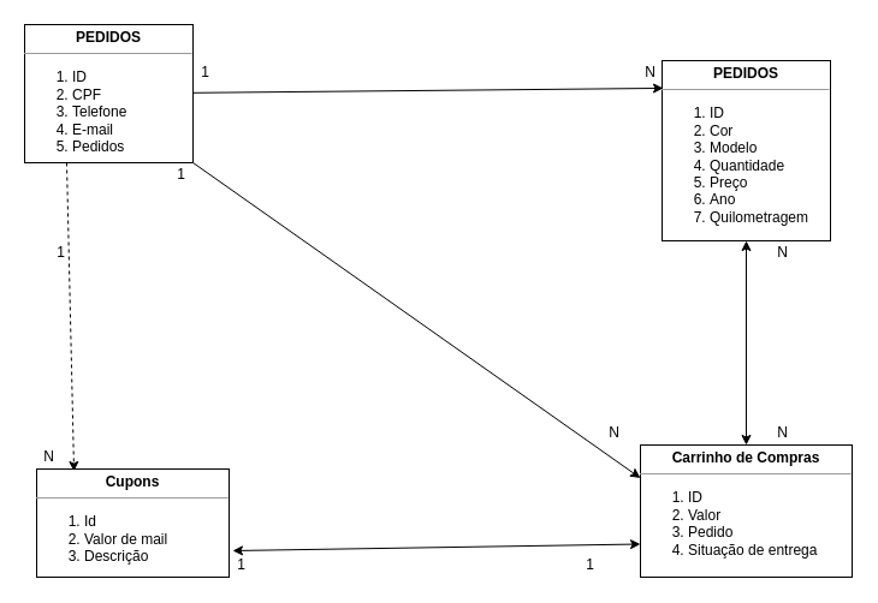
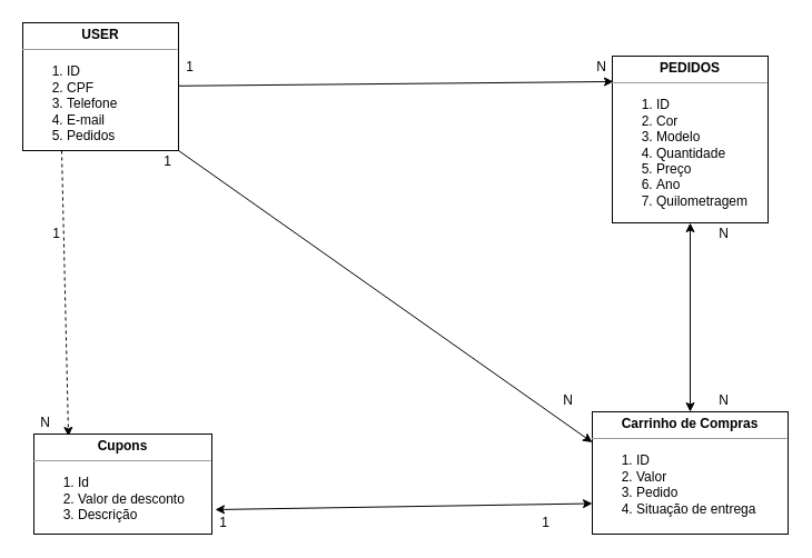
- <mxCell id="16" value="&lt;p style=&quot;margin: 0px ; margin-top: 4px ; text-align: center&quot;&gt;&lt;b&gt;PEDIDOS&lt;/b&gt;&lt;/p&gt;&lt;hr size=&quot;1&quot;&gt;&lt;div style=&quot;height: 2px&quot;&gt;&lt;ol&gt;&lt;li&gt;ID&lt;/li&gt;&lt;li&gt;CPF&lt;/li&gt;&lt;li&gt;Telefone&lt;/li&gt;&lt;li&gt;E-mail&lt;/li&gt;&lt;li&gt;Pedidos&lt;/li&gt;&lt;/ol&gt;&lt;/div&gt;" style="verticalAlign=top;align=left;overflow=fill;fontSize=12;fontFamily=Helvetica;html=1;" vertex="1" parent="1"><mxGeometry x="20" y="20" width="140" height="115" as="geometry" /></mxCell>
+ <mxCell id="16" value="&lt;p style=&quot;margin: 0px ; margin-top: 4px ; text-align: center&quot;&gt;&lt;b&gt;USER&lt;/b&gt;&lt;/p&gt;&lt;hr size=&quot;1&quot;&gt;&lt;div style=&quot;height: 2px&quot;&gt;&lt;ol&gt;&lt;li&gt;ID&lt;/li&gt;&lt;li&gt;CPF&lt;/li&gt;&lt;li&gt;Telefone&lt;/li&gt;&lt;li&gt;E-mail&lt;/li&gt;&lt;li&gt;Pedidos&lt;/li&gt;&lt;/ol&gt;&lt;/div&gt;" style="verticalAlign=top;align=left;overflow=fill;fontSize=12;fontFamily=Helvetica;html=1;" vertex="1" parent="1"><mxGeometry x="20" y="20" width="140" height="115" as="geometry" /></mxCell>
- <mxCell id="18" value="&lt;p style=&quot;margin: 0px ; margin-top: 4px ; text-align: center&quot;&gt;&lt;b&gt;Cupons&lt;/b&gt;&lt;/p&gt;&lt;hr size=&quot;1&quot;&gt;&lt;div style=&quot;height: 2px&quot;&gt;&lt;ol&gt;&lt;li&gt;Id&lt;/li&gt;&lt;li&gt;Valor de mail&lt;/li&gt;&lt;li&gt;Descrição&lt;/li&gt;&lt;/ol&gt;&lt;/div&gt;" style="verticalAlign=top;align=left;overflow=fill;fontSize=12;fontFamily=Helvetica;html=1;" vertex="1" parent="1"><mxGeometry x="30" y="390" width="160" height="90" as="geometry" /></mxCell>
+ <mxCell id="18" value="&lt;p style=&quot;margin: 0px ; margin-top: 4px ; text-align: center&quot;&gt;&lt;b&gt;Cupons&lt;/b&gt;&lt;/p&gt;&lt;hr size=&quot;1&quot;&gt;&lt;div style=&quot;height: 2px&quot;&gt;&lt;ol&gt;&lt;li&gt;Id&lt;/li&gt;&lt;li&gt;Valor de desconto&lt;/li&gt;&lt;li&gt;Descrição&lt;/li&gt;&lt;/ol&gt;&lt;/div&gt;" style="verticalAlign=top;align=left;overflow=fill;fontSize=12;fontFamily=Helvetica;html=1;" vertex="1" parent="1"><mxGeometry x="30" y="390" width="160" height="90" as="geometry" /></mxCell>
